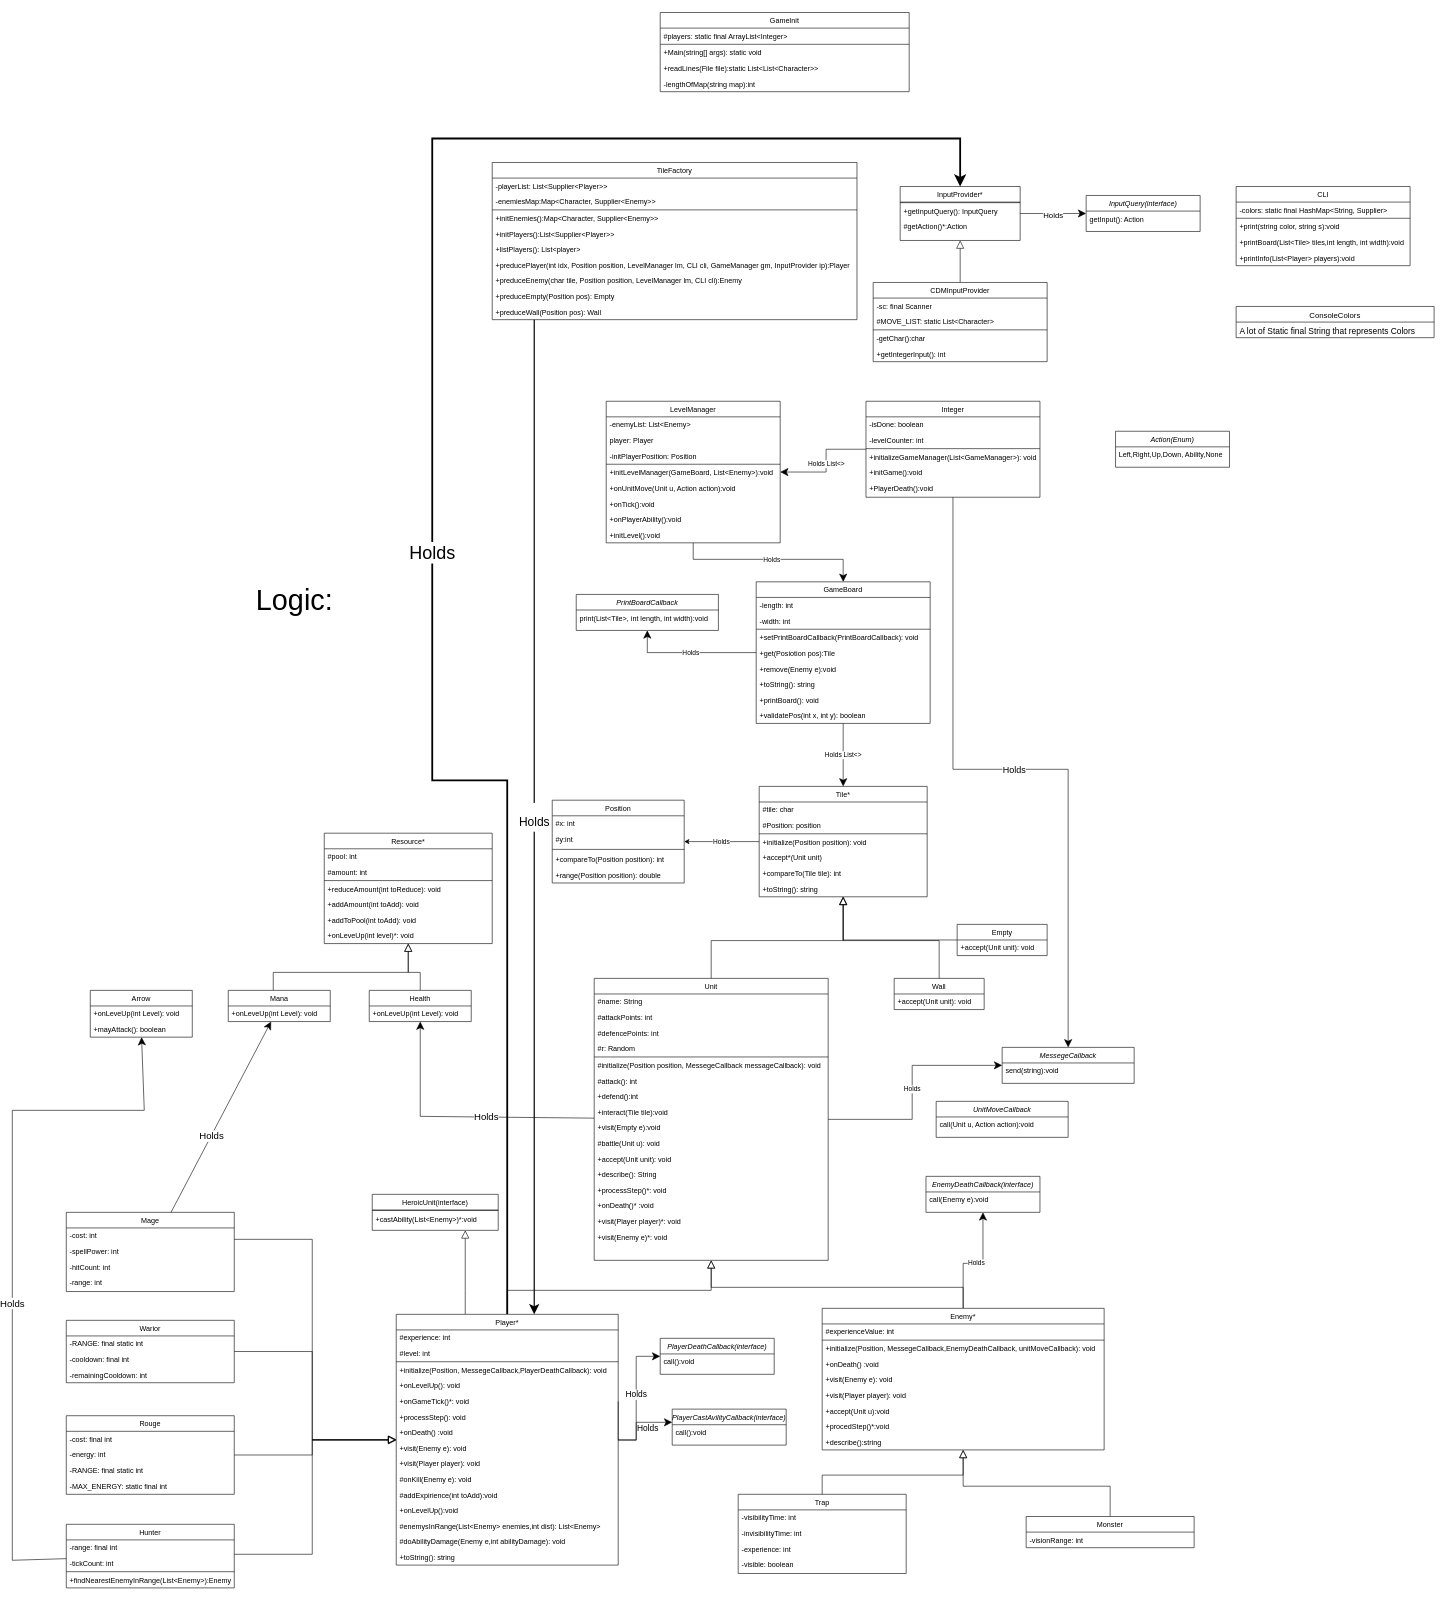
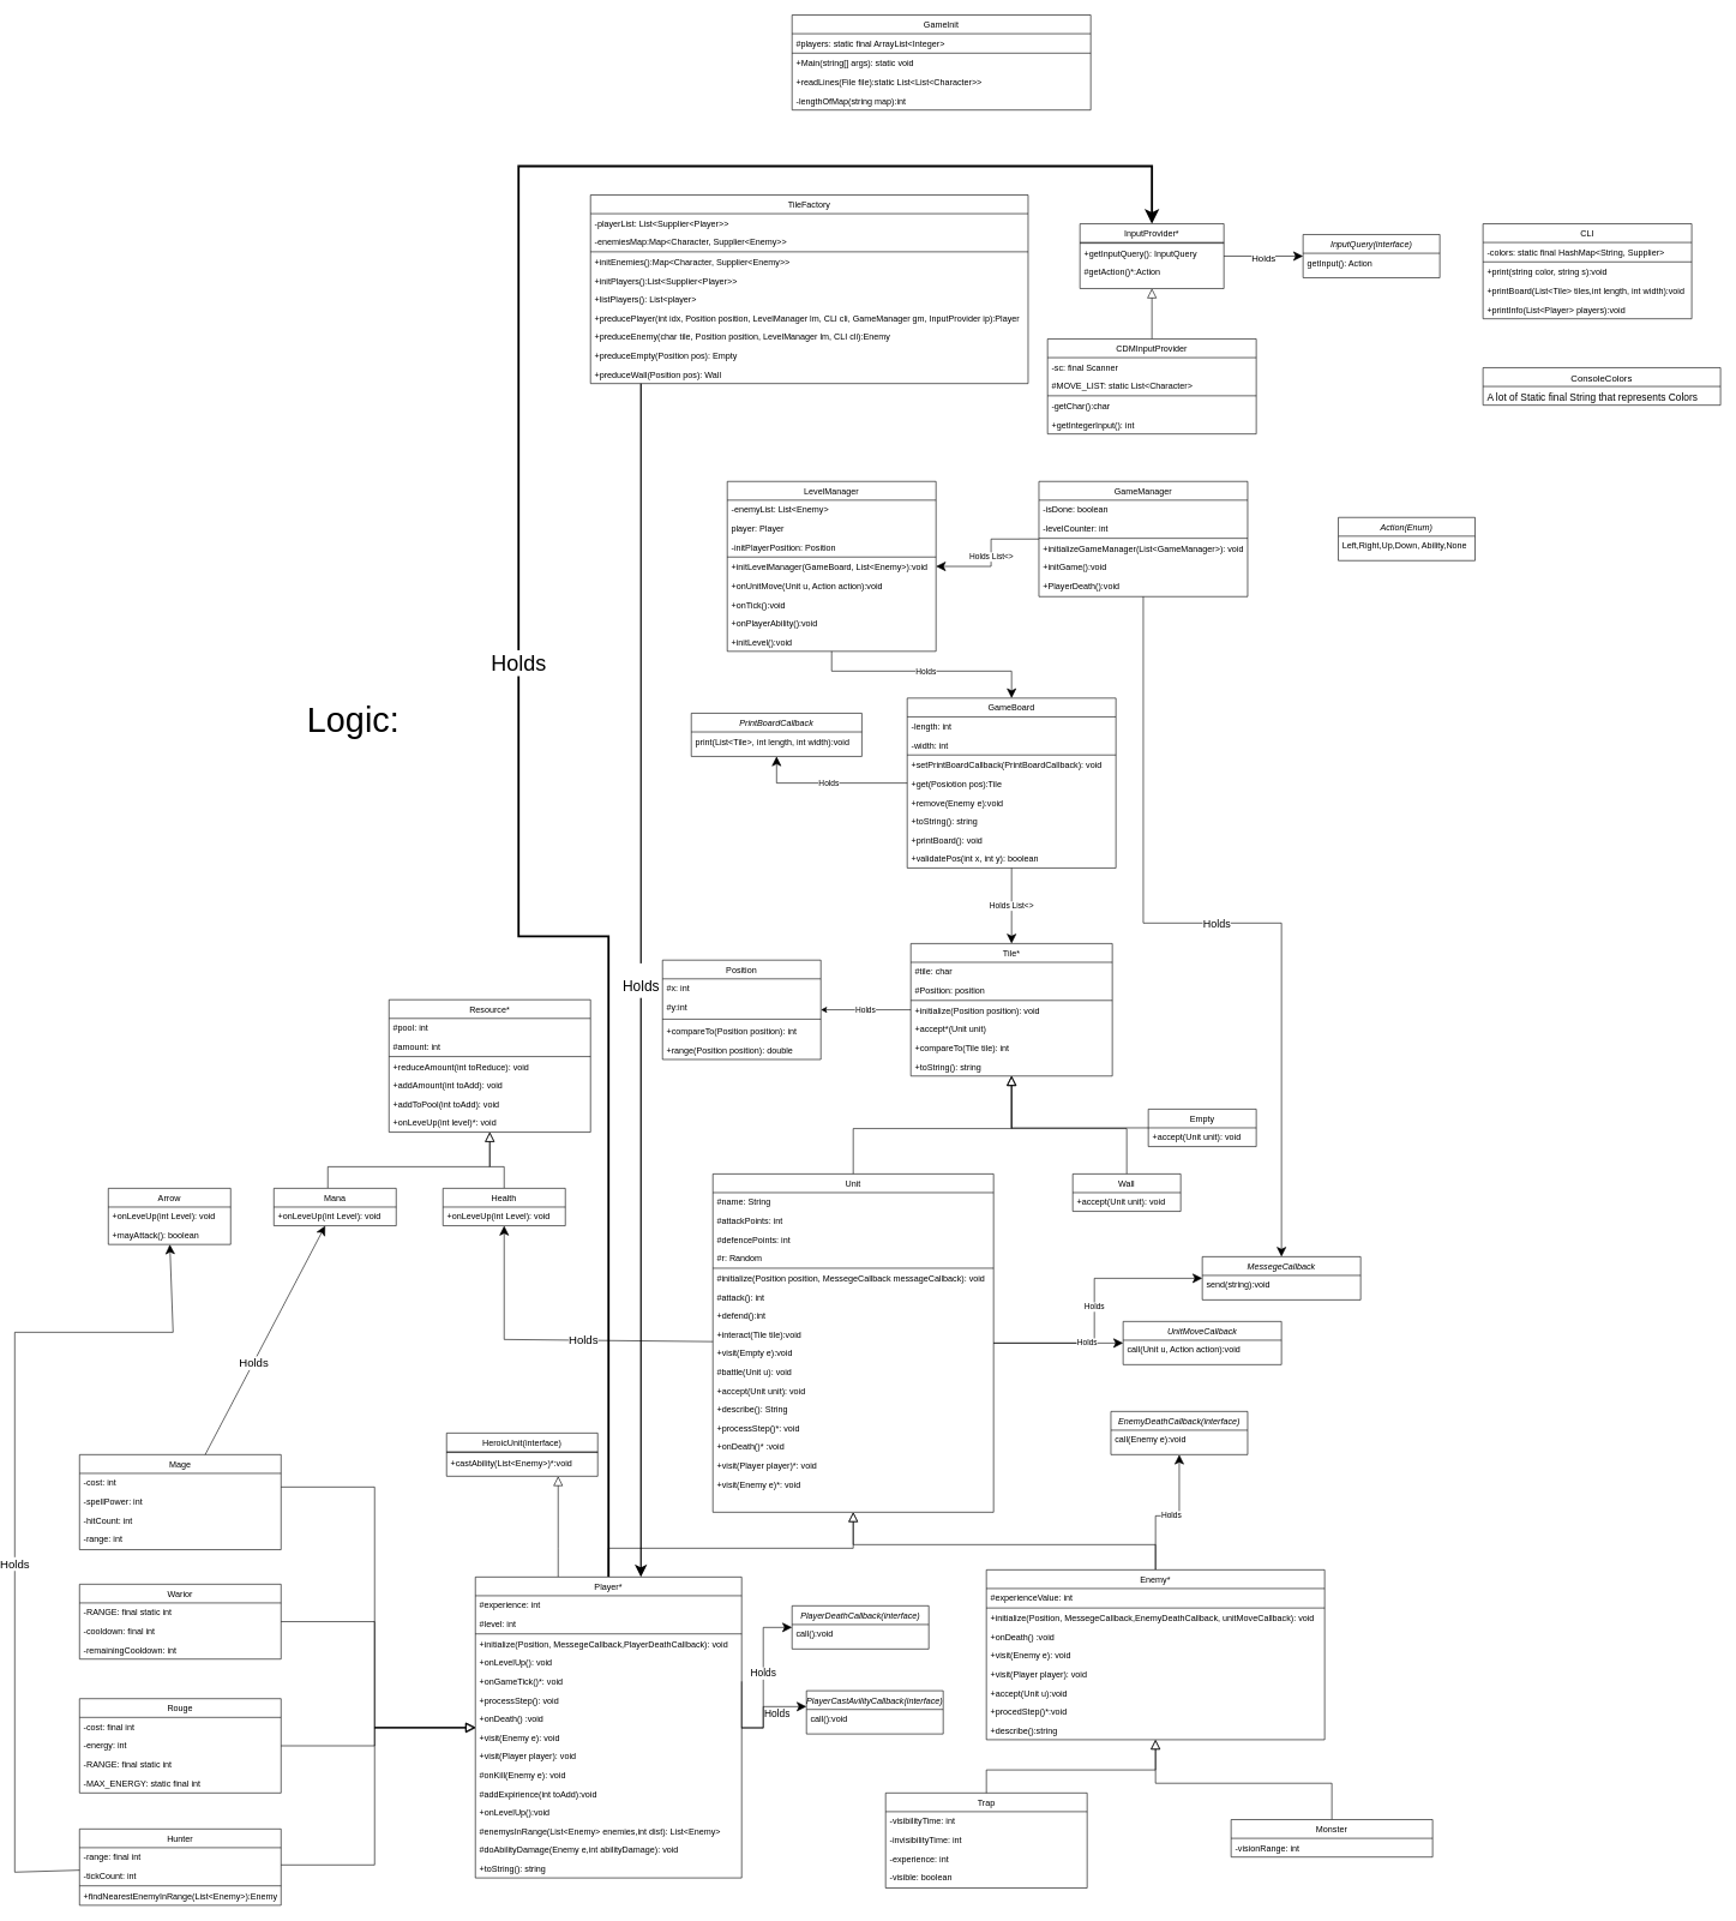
- <mxCell id="171" value="Integer" style="swimlane;fontStyle=0;align=center;verticalAlign=top;childLayout=stackLayout;horizontal=1;startSize=26;horizontalStack=0;resizeParent=1;resizeLast=0;collapsible=1;marginBottom=0;rounded=0;shadow=0;strokeWidth=1;" vertex="1" parent="1"><mxGeometry x="1443" y="668" width="290" height="160" as="geometry"><mxRectangle x="230" y="140" width="160" height="26" as="alternateBounds" /></mxGeometry></mxCell>
+ <mxCell id="171" value="GameManager" style="swimlane;fontStyle=0;align=center;verticalAlign=top;childLayout=stackLayout;horizontal=1;startSize=26;horizontalStack=0;resizeParent=1;resizeLast=0;collapsible=1;marginBottom=0;rounded=0;shadow=0;strokeWidth=1;" vertex="1" parent="1"><mxGeometry x="1443" y="668" width="290" height="160" as="geometry"><mxRectangle x="230" y="140" width="160" height="26" as="alternateBounds" /></mxGeometry></mxCell>
+ <mxCell id="24" value="Holds" style="edgeStyle=orthogonalEdgeStyle;rounded=0;orthogonalLoop=1;jettySize=auto;html=1;endArrow=classic;endFill=1;endSize=11;strokeWidth=1;" edge="1" parent="1" source="25" target="142"><mxGeometry x="0.444" relative="1" as="geometry"><mxPoint as="offset" /></mxGeometry></mxCell>
